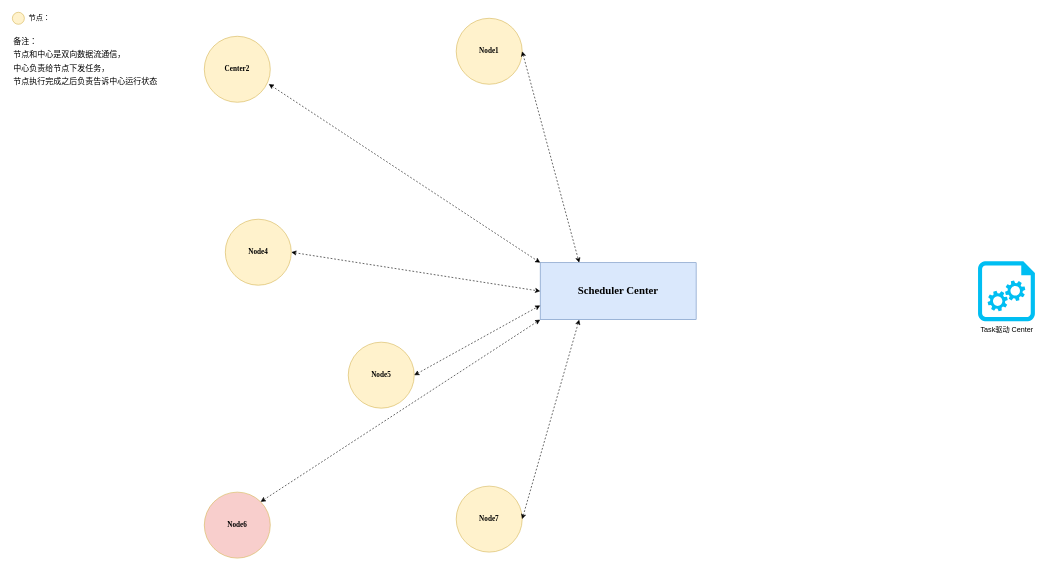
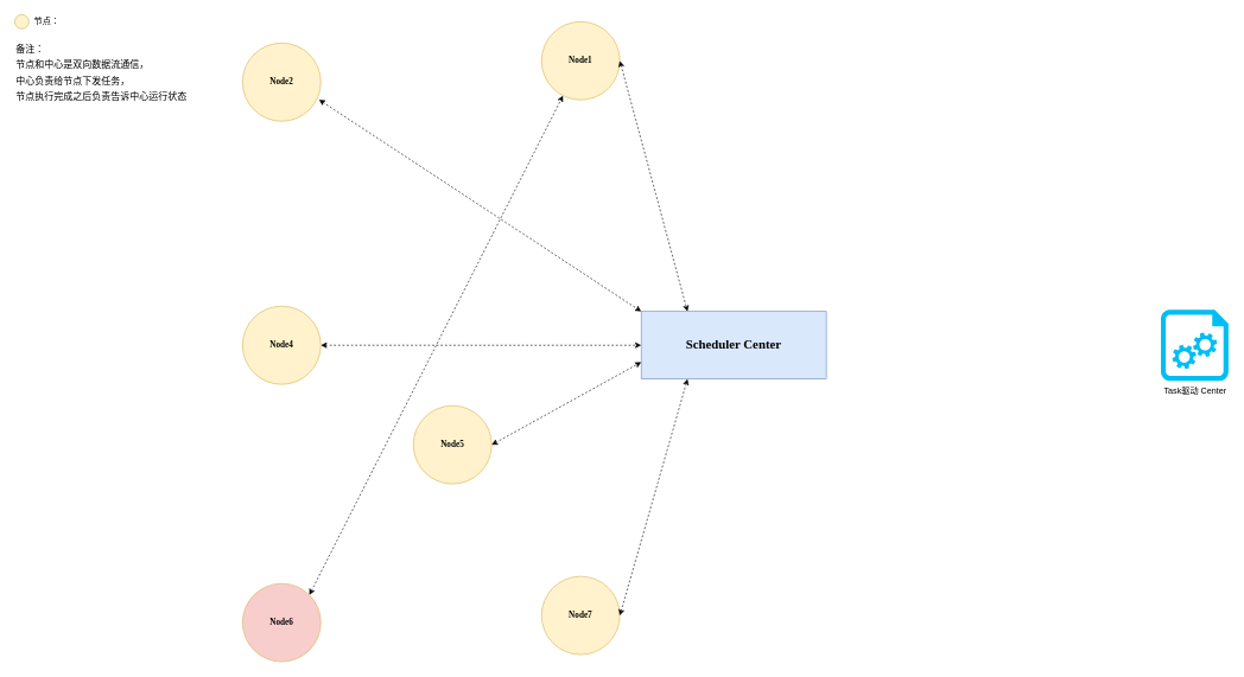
- <mxCell id="4" value="&lt;h4&gt;&lt;font face=&quot;Verdana&quot;&gt;Center2&lt;/font&gt;&lt;/h4&gt;" style="ellipse;whiteSpace=wrap;html=1;aspect=fixed;fillColor=#fff2cc;strokeColor=#d6b656;" vertex="1" parent="1"><mxGeometry x="340" y="60" width="110" height="110" as="geometry" /></mxCell>
+ <mxCell id="4" value="&lt;h4&gt;&lt;font face=&quot;Verdana&quot;&gt;Node2&lt;/font&gt;&lt;/h4&gt;" style="ellipse;whiteSpace=wrap;html=1;aspect=fixed;fillColor=#fff2cc;strokeColor=#d6b656;" vertex="1" parent="1"><mxGeometry x="340" y="60" width="110" height="110" as="geometry" /></mxCell>
- <mxCell id="2" value="&lt;h4&gt;&lt;font face=&quot;Verdana&quot;&gt;Node4&lt;/font&gt;&lt;/h4&gt;" style="ellipse;whiteSpace=wrap;html=1;aspect=fixed;fillColor=#fff2cc;strokeColor=#d6b656;" vertex="1" parent="1"><mxGeometry x="375" y="365" width="110" height="110" as="geometry" /></mxCell>
+ <mxCell id="2" value="&lt;h4&gt;&lt;font face=&quot;Verdana&quot;&gt;Node4&lt;/font&gt;&lt;/h4&gt;" style="ellipse;whiteSpace=wrap;html=1;aspect=fixed;fillColor=#fff2cc;strokeColor=#d6b656;" vertex="1" parent="1"><mxGeometry x="340" y="430" width="110" height="110" as="geometry" /></mxCell>
- <mxCell id="17" value="" style="endArrow=classic;startArrow=classic;html=1;dashed=1;entryX=0;entryY=1;entryDx=0;entryDy=0;exitX=1;exitY=0;exitDx=0;exitDy=0;" edge="1" parent="1" source="6" target="8"><mxGeometry width="50" height="50" relative="1" as="geometry"><mxPoint x="583.891" y="606.109" as="sourcePoint" /><mxPoint x="1080" y="518.75" as="targetPoint" /></mxGeometry></mxCell>
+ <mxCell id="17" value="" style="endArrow=classic;startArrow=classic;html=1;dashed=1;exitX=1;exitY=0;exitDx=0;exitDy=0;" edge="1" parent="1" source="6" target="5"><mxGeometry width="50" height="50" relative="1" as="geometry"><mxPoint x="583.891" y="606.109" as="sourcePoint" /><mxPoint x="1080" y="518.75" as="targetPoint" /></mxGeometry></mxCell>
